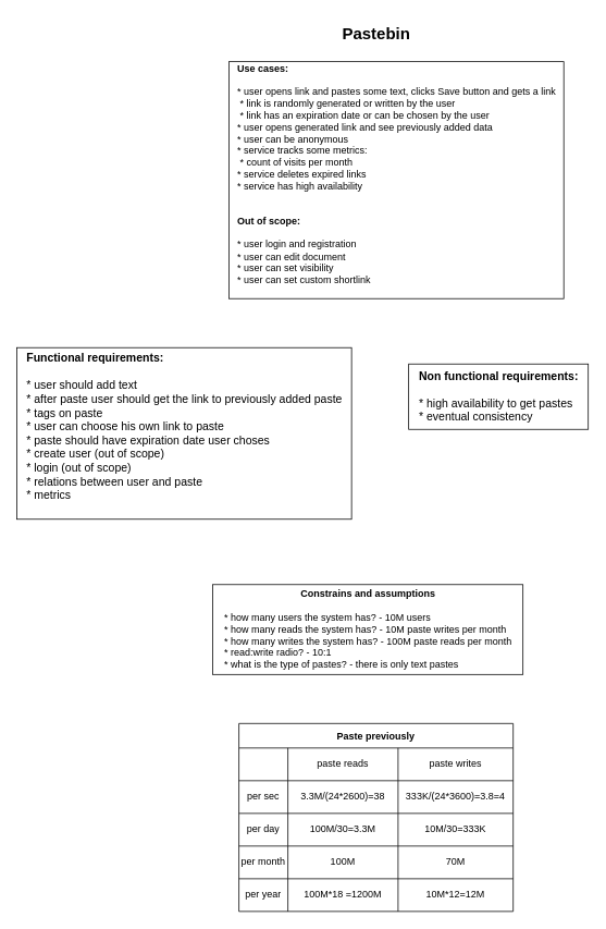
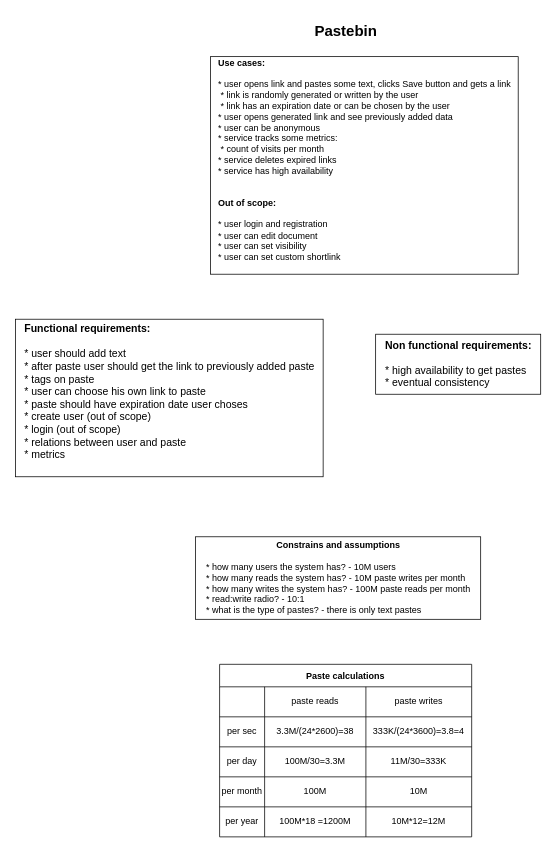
- <mxCell id="7" value="Paste previously" style="shape=table;startSize=30;container=1;collapsible=0;childLayout=tableLayout;fontStyle=1;align=center;rounded=0;shadow=0;glass=0;sketch=0;fillStyle=auto;strokeColor=default;fillColor=default;gradientColor=none;" vertex="1" parent="1"><mxGeometry x="292" y="885" width="336" height="230.0" as="geometry" /></mxCell>
+ <mxCell id="7" value="Paste calculations" style="shape=table;startSize=30;container=1;collapsible=0;childLayout=tableLayout;fontStyle=1;align=center;rounded=0;shadow=0;glass=0;sketch=0;fillStyle=auto;strokeColor=default;fillColor=default;gradientColor=none;" vertex="1" parent="1"><mxGeometry x="292" y="885" width="336" height="230.0" as="geometry" /></mxCell>
- <mxCell id="19" value="10M/30=333K" style="shape=partialRectangle;html=1;whiteSpace=wrap;connectable=0;fillColor=none;top=0;left=0;bottom=0;right=0;overflow=hidden;rounded=0;shadow=0;glass=0;sketch=0;fillStyle=auto;strokeColor=default;" vertex="1" parent="16"><mxGeometry x="195" width="141" height="40" as="geometry"><mxRectangle width="141" height="40" as="alternateBounds" /></mxGeometry></mxCell>
+ <mxCell id="19" value="11M/30=333K" style="shape=partialRectangle;html=1;whiteSpace=wrap;connectable=0;fillColor=none;top=0;left=0;bottom=0;right=0;overflow=hidden;rounded=0;shadow=0;glass=0;sketch=0;fillStyle=auto;strokeColor=default;" vertex="1" parent="16"><mxGeometry x="195" width="141" height="40" as="geometry"><mxRectangle width="141" height="40" as="alternateBounds" /></mxGeometry></mxCell>
- <mxCell id="23" value="70M" style="shape=partialRectangle;html=1;whiteSpace=wrap;connectable=0;fillColor=none;top=0;left=0;bottom=0;right=0;overflow=hidden;rounded=0;shadow=0;glass=0;sketch=0;fillStyle=auto;strokeColor=default;" vertex="1" parent="20"><mxGeometry x="195" width="141" height="40" as="geometry"><mxRectangle width="141" height="40" as="alternateBounds" /></mxGeometry></mxCell>
+ <mxCell id="23" value="10M" style="shape=partialRectangle;html=1;whiteSpace=wrap;connectable=0;fillColor=none;top=0;left=0;bottom=0;right=0;overflow=hidden;rounded=0;shadow=0;glass=0;sketch=0;fillStyle=auto;strokeColor=default;" vertex="1" parent="20"><mxGeometry x="195" width="141" height="40" as="geometry"><mxRectangle width="141" height="40" as="alternateBounds" /></mxGeometry></mxCell>
